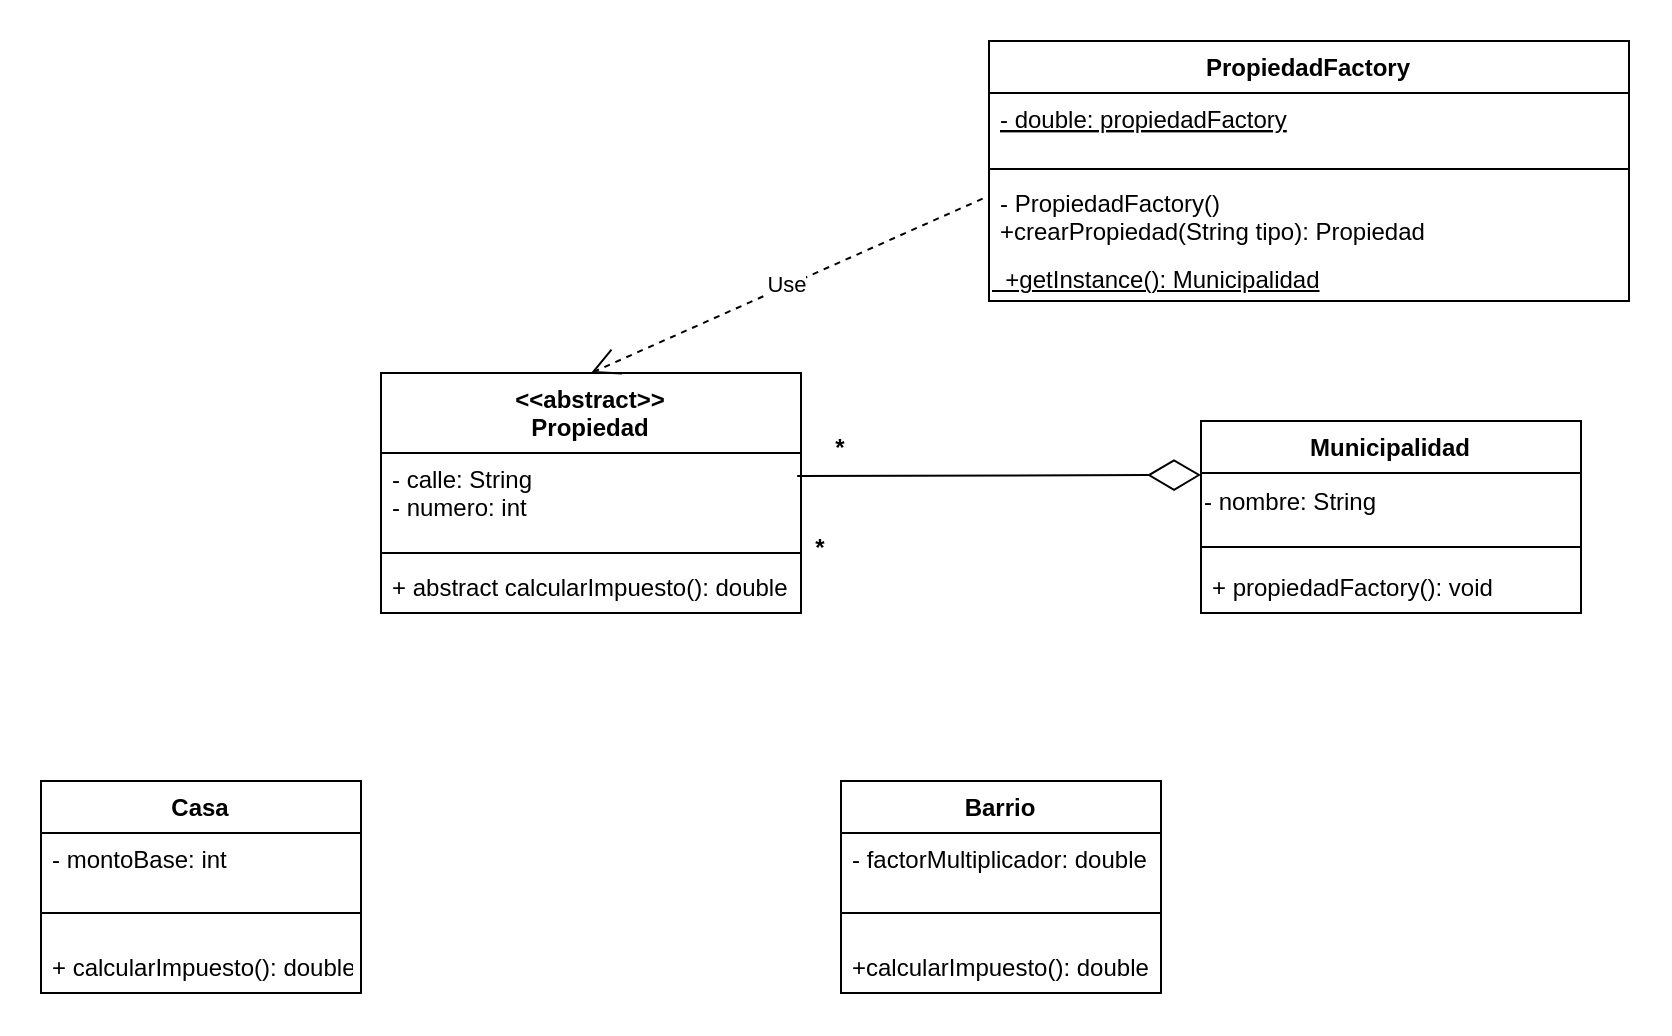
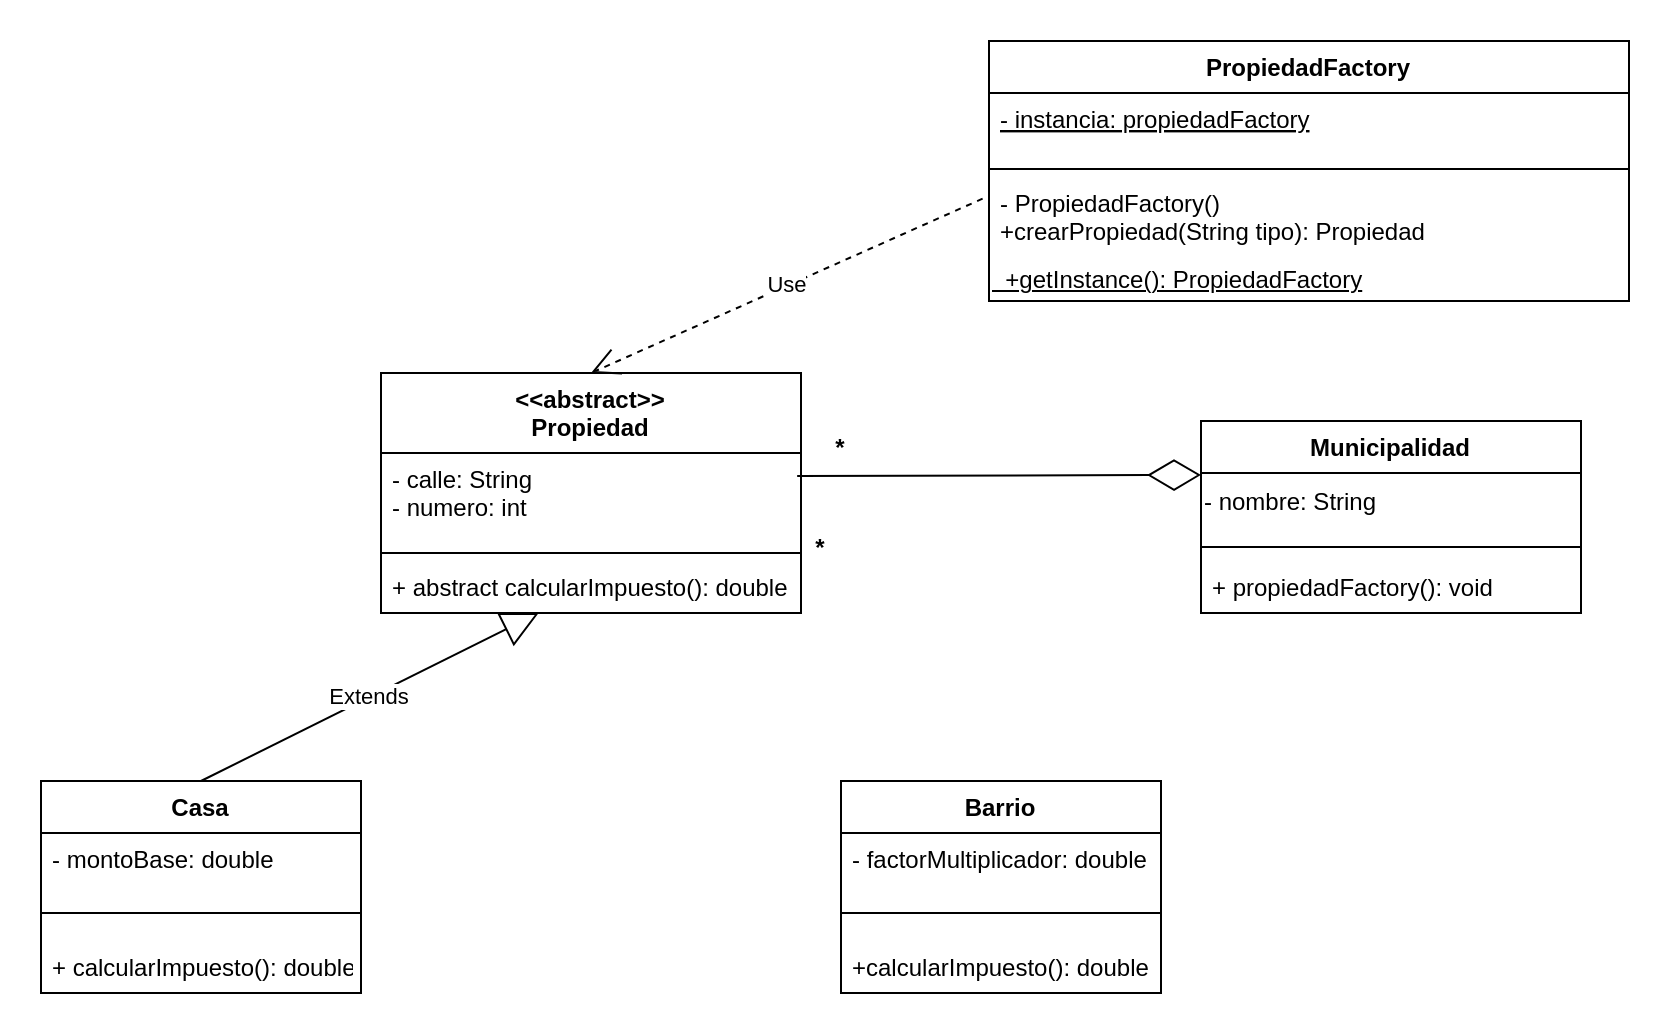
- <mxCell id="7" value="- double: propiedadFactory" style="text;strokeColor=none;fillColor=none;align=left;verticalAlign=top;spacingLeft=4;spacingRight=4;overflow=hidden;rotatable=0;points=[[0,0.5],[1,0.5]];portConstraint=eastwest;fontStyle=4" parent="6" vertex="1"><mxGeometry y="26" width="320" height="34" as="geometry" /></mxCell>
+ <mxCell id="7" value="- instancia: propiedadFactory" style="text;strokeColor=none;fillColor=none;align=left;verticalAlign=top;spacingLeft=4;spacingRight=4;overflow=hidden;rotatable=0;points=[[0,0.5],[1,0.5]];portConstraint=eastwest;fontStyle=4" parent="6" vertex="1"><mxGeometry y="26" width="320" height="34" as="geometry" /></mxCell>
- <mxCell id="10" value="&lt;span style=&quot;&quot;&gt;&amp;nbsp; +getInstance(): Municipalidad&lt;/span&gt;" style="text;html=1;strokeColor=none;fillColor=none;align=left;verticalAlign=middle;whiteSpace=wrap;rounded=0;fontStyle=4" parent="6" vertex="1"><mxGeometry y="110" width="320" height="20" as="geometry" /></mxCell>
+ <mxCell id="10" value="&lt;span style=&quot;&quot;&gt;&amp;nbsp; +getInstance(): PropiedadFactory&lt;/span&gt;" style="text;html=1;strokeColor=none;fillColor=none;align=left;verticalAlign=middle;whiteSpace=wrap;rounded=0;fontStyle=4" parent="6" vertex="1"><mxGeometry y="110" width="320" height="20" as="geometry" /></mxCell>
+ <mxCell id="21" value="Extends" style="endArrow=block;endSize=16;endFill=0;html=1;rounded=0;exitX=0.5;exitY=0;exitDx=0;exitDy=0;" parent="1" source="11" target="5" edge="1"><mxGeometry width="160" relative="1" as="geometry"><mxPoint x="410" y="270" as="sourcePoint" /><mxPoint x="300" y="280" as="targetPoint" /></mxGeometry></mxCell>
- <mxCell id="12" value="- montoBase: int" style="text;strokeColor=none;fillColor=none;align=left;verticalAlign=top;spacingLeft=4;spacingRight=4;overflow=hidden;rotatable=0;points=[[0,0.5],[1,0.5]];portConstraint=eastwest;" parent="11" vertex="1"><mxGeometry y="26" width="160" height="26" as="geometry" /></mxCell>
+ <mxCell id="12" value="- montoBase: double" style="text;strokeColor=none;fillColor=none;align=left;verticalAlign=top;spacingLeft=4;spacingRight=4;overflow=hidden;rotatable=0;points=[[0,0.5],[1,0.5]];portConstraint=eastwest;" parent="11" vertex="1"><mxGeometry y="26" width="160" height="26" as="geometry" /></mxCell>
